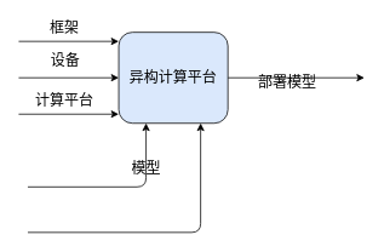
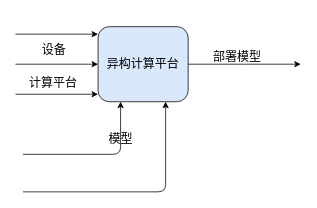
- <mxCell id="8" value="&lt;font style=&quot;font-size: 16px;&quot;&gt;框架&lt;/font&gt;" style="text;html=1;align=center;verticalAlign=middle;resizable=0;points=[];autosize=1;fontSize=16;fontFamily=simsun;" parent="1" vertex="1"><mxGeometry x="45" y="20" width="50" height="20" as="geometry" /></mxCell>
- <mxCell id="10" value="&lt;font style=&quot;font-size: 16px;&quot;&gt;部署模型&lt;/font&gt;" style="text;html=1;align=center;verticalAlign=middle;resizable=0;points=[];autosize=1;fontSize=16;fontFamily=simsun;" parent="1" vertex="1"><mxGeometry x="275" y="80" width="80" height="20" as="geometry" /></mxCell>
+ <mxCell id="10" value="&lt;font style=&quot;font-size: 16px;&quot;&gt;部署模型&lt;/font&gt;" style="text;html=1;align=center;verticalAlign=middle;resizable=0;points=[];autosize=1;fontSize=16;fontFamily=simsun;" parent="1" vertex="1"><mxGeometry x="275" y="65" width="80" height="20" as="geometry" /></mxCell>
